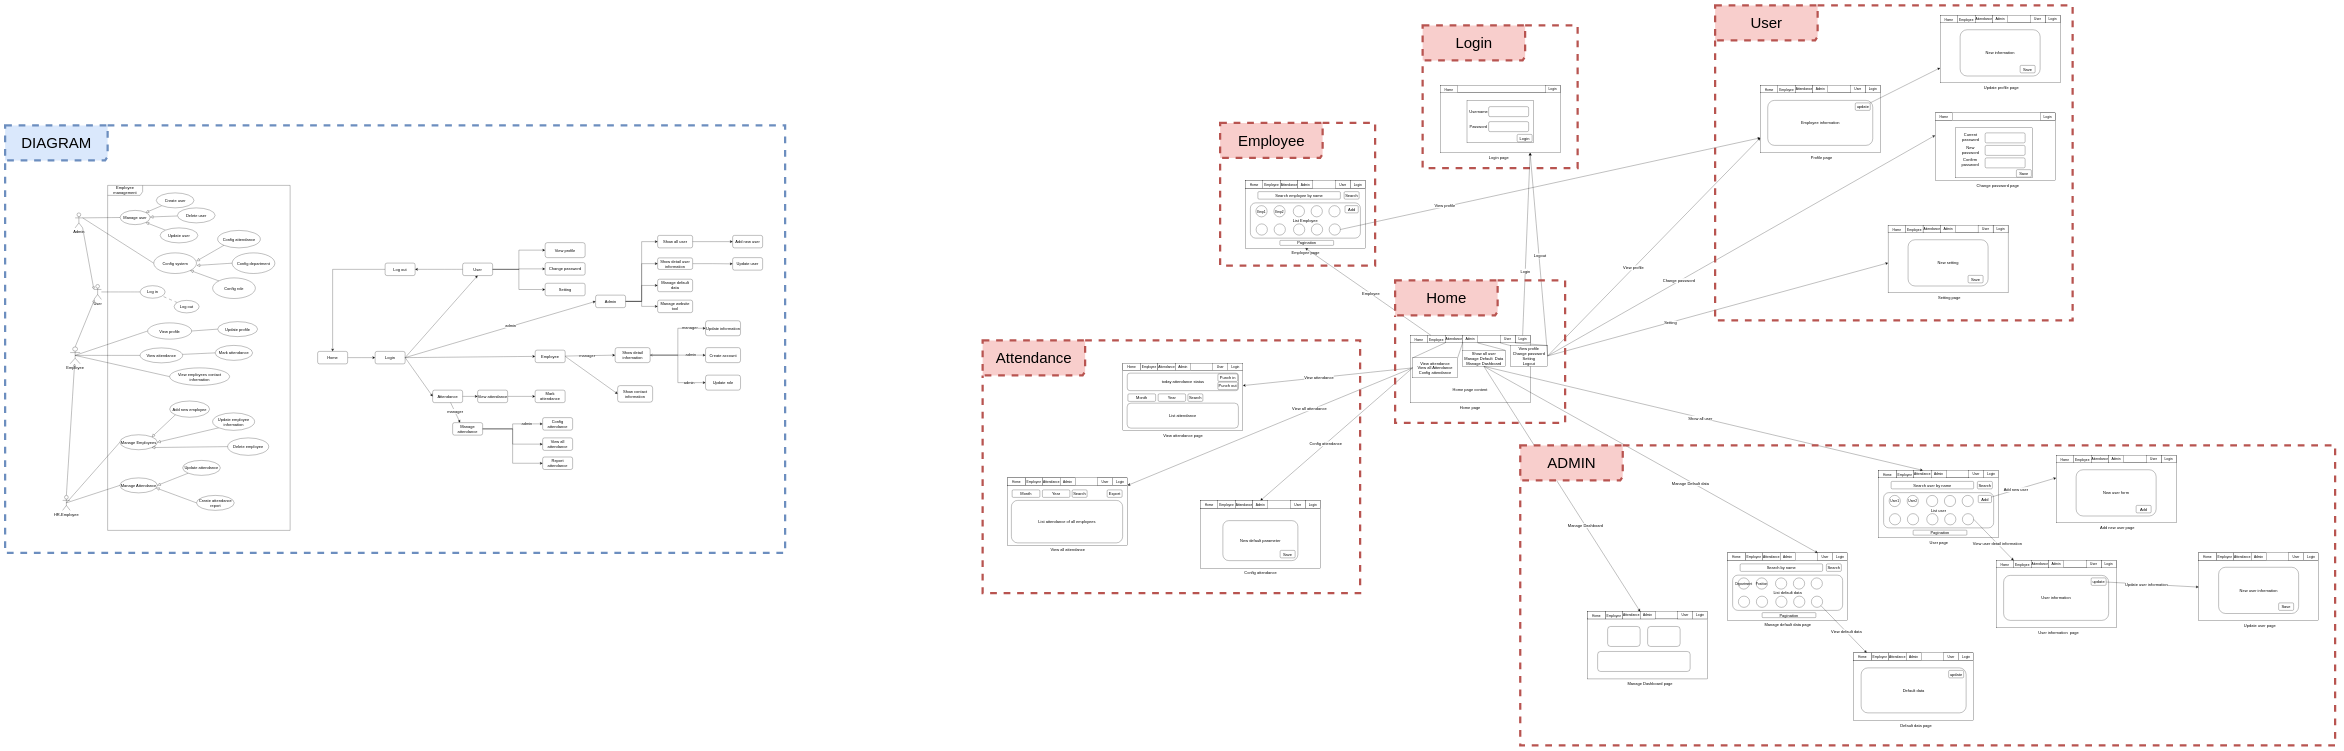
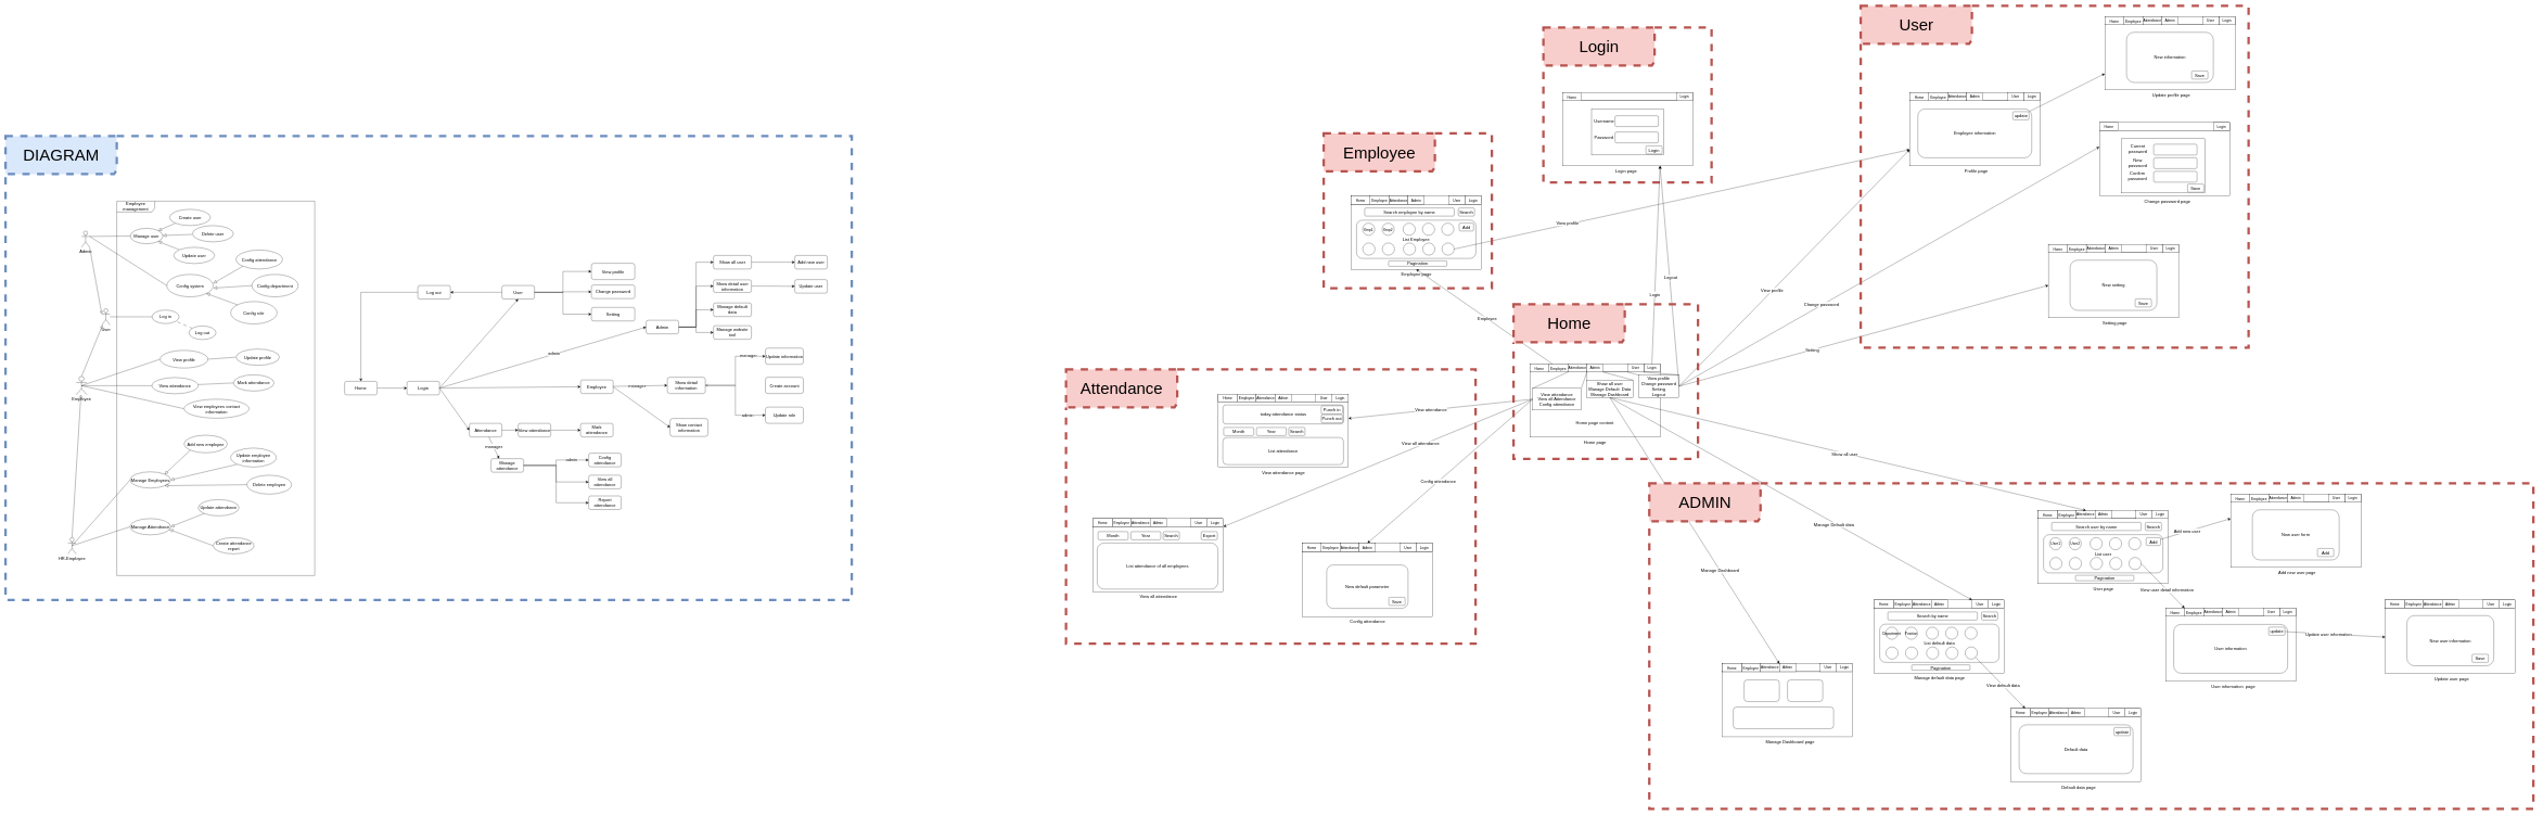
- <mxCell id="398" style="edgeStyle=orthogonalEdgeStyle;rounded=0;orthogonalLoop=1;jettySize=auto;html=1;entryX=1;entryY=0.5;entryDx=0;entryDy=0;fontSize=12;startSize=8;endSize=8;exitX=0;exitY=0.5;exitDx=0;exitDy=0;startArrow=classic;startFill=1;endArrow=none;endFill=0;" parent="379" source="400" target="392" edge="1"><mxGeometry relative="1" as="geometry" /></mxCell>
- <mxCell id="399" value="admin" style="edgeLabel;html=1;align=center;verticalAlign=middle;resizable=0;points=[];fontSize=16;" parent="398" vertex="1" connectable="0"><mxGeometry x="-0.607" y="-3" relative="1" as="geometry"><mxPoint x="-15" y="1" as="offset" /></mxGeometry></mxCell>
